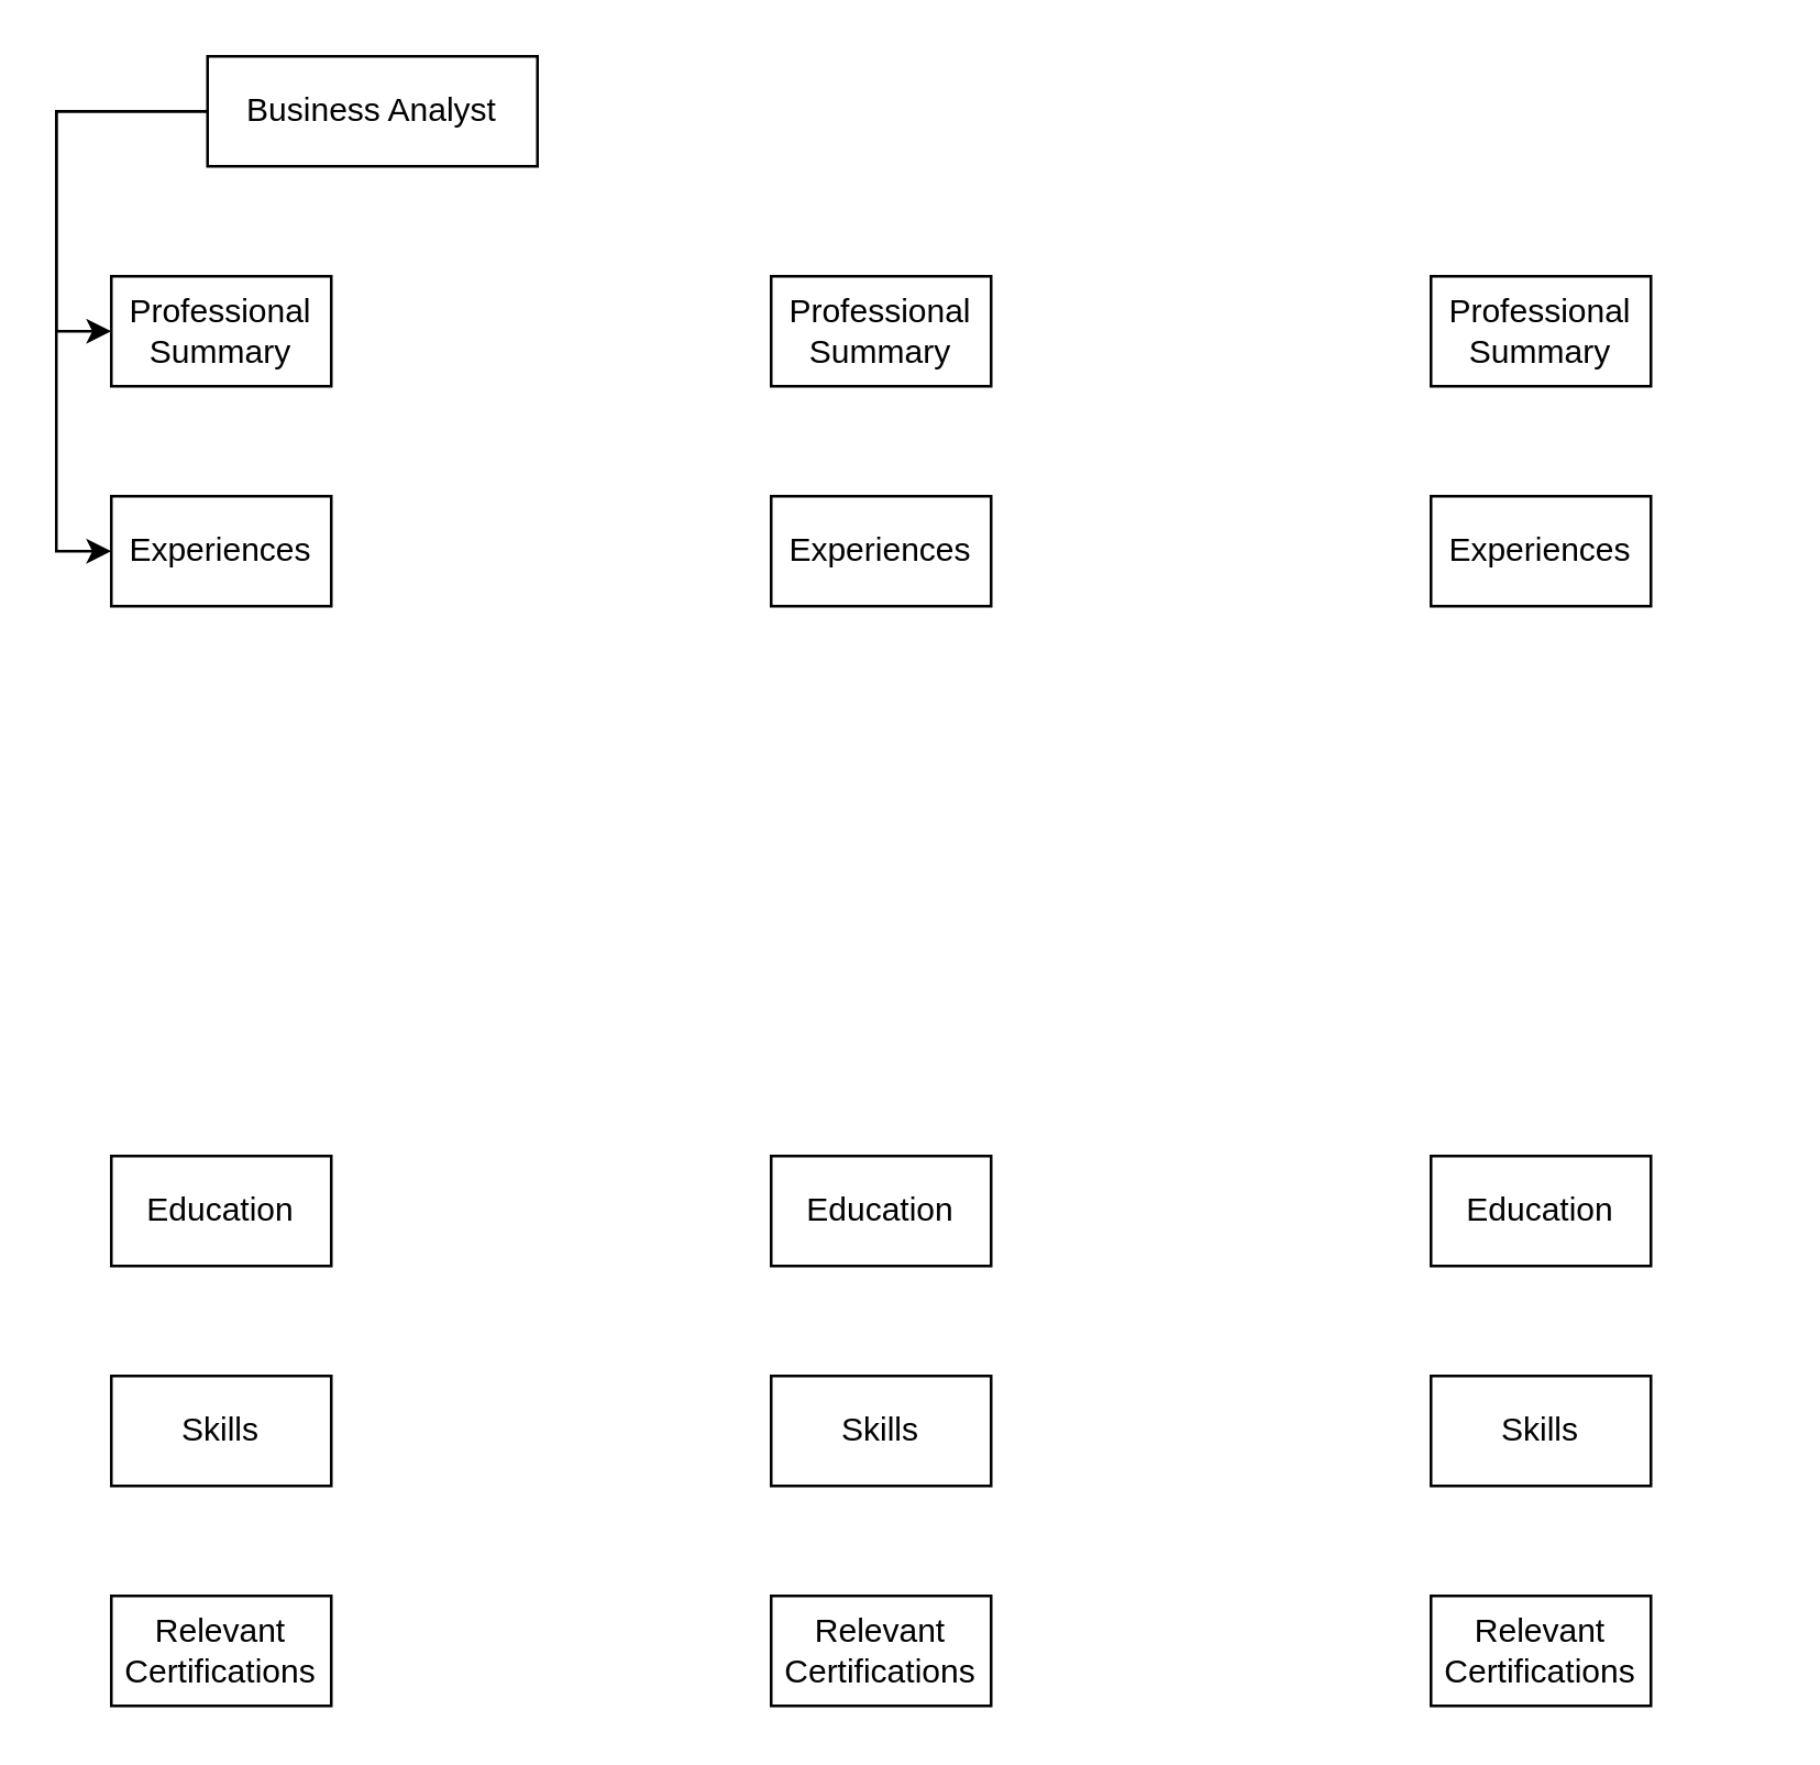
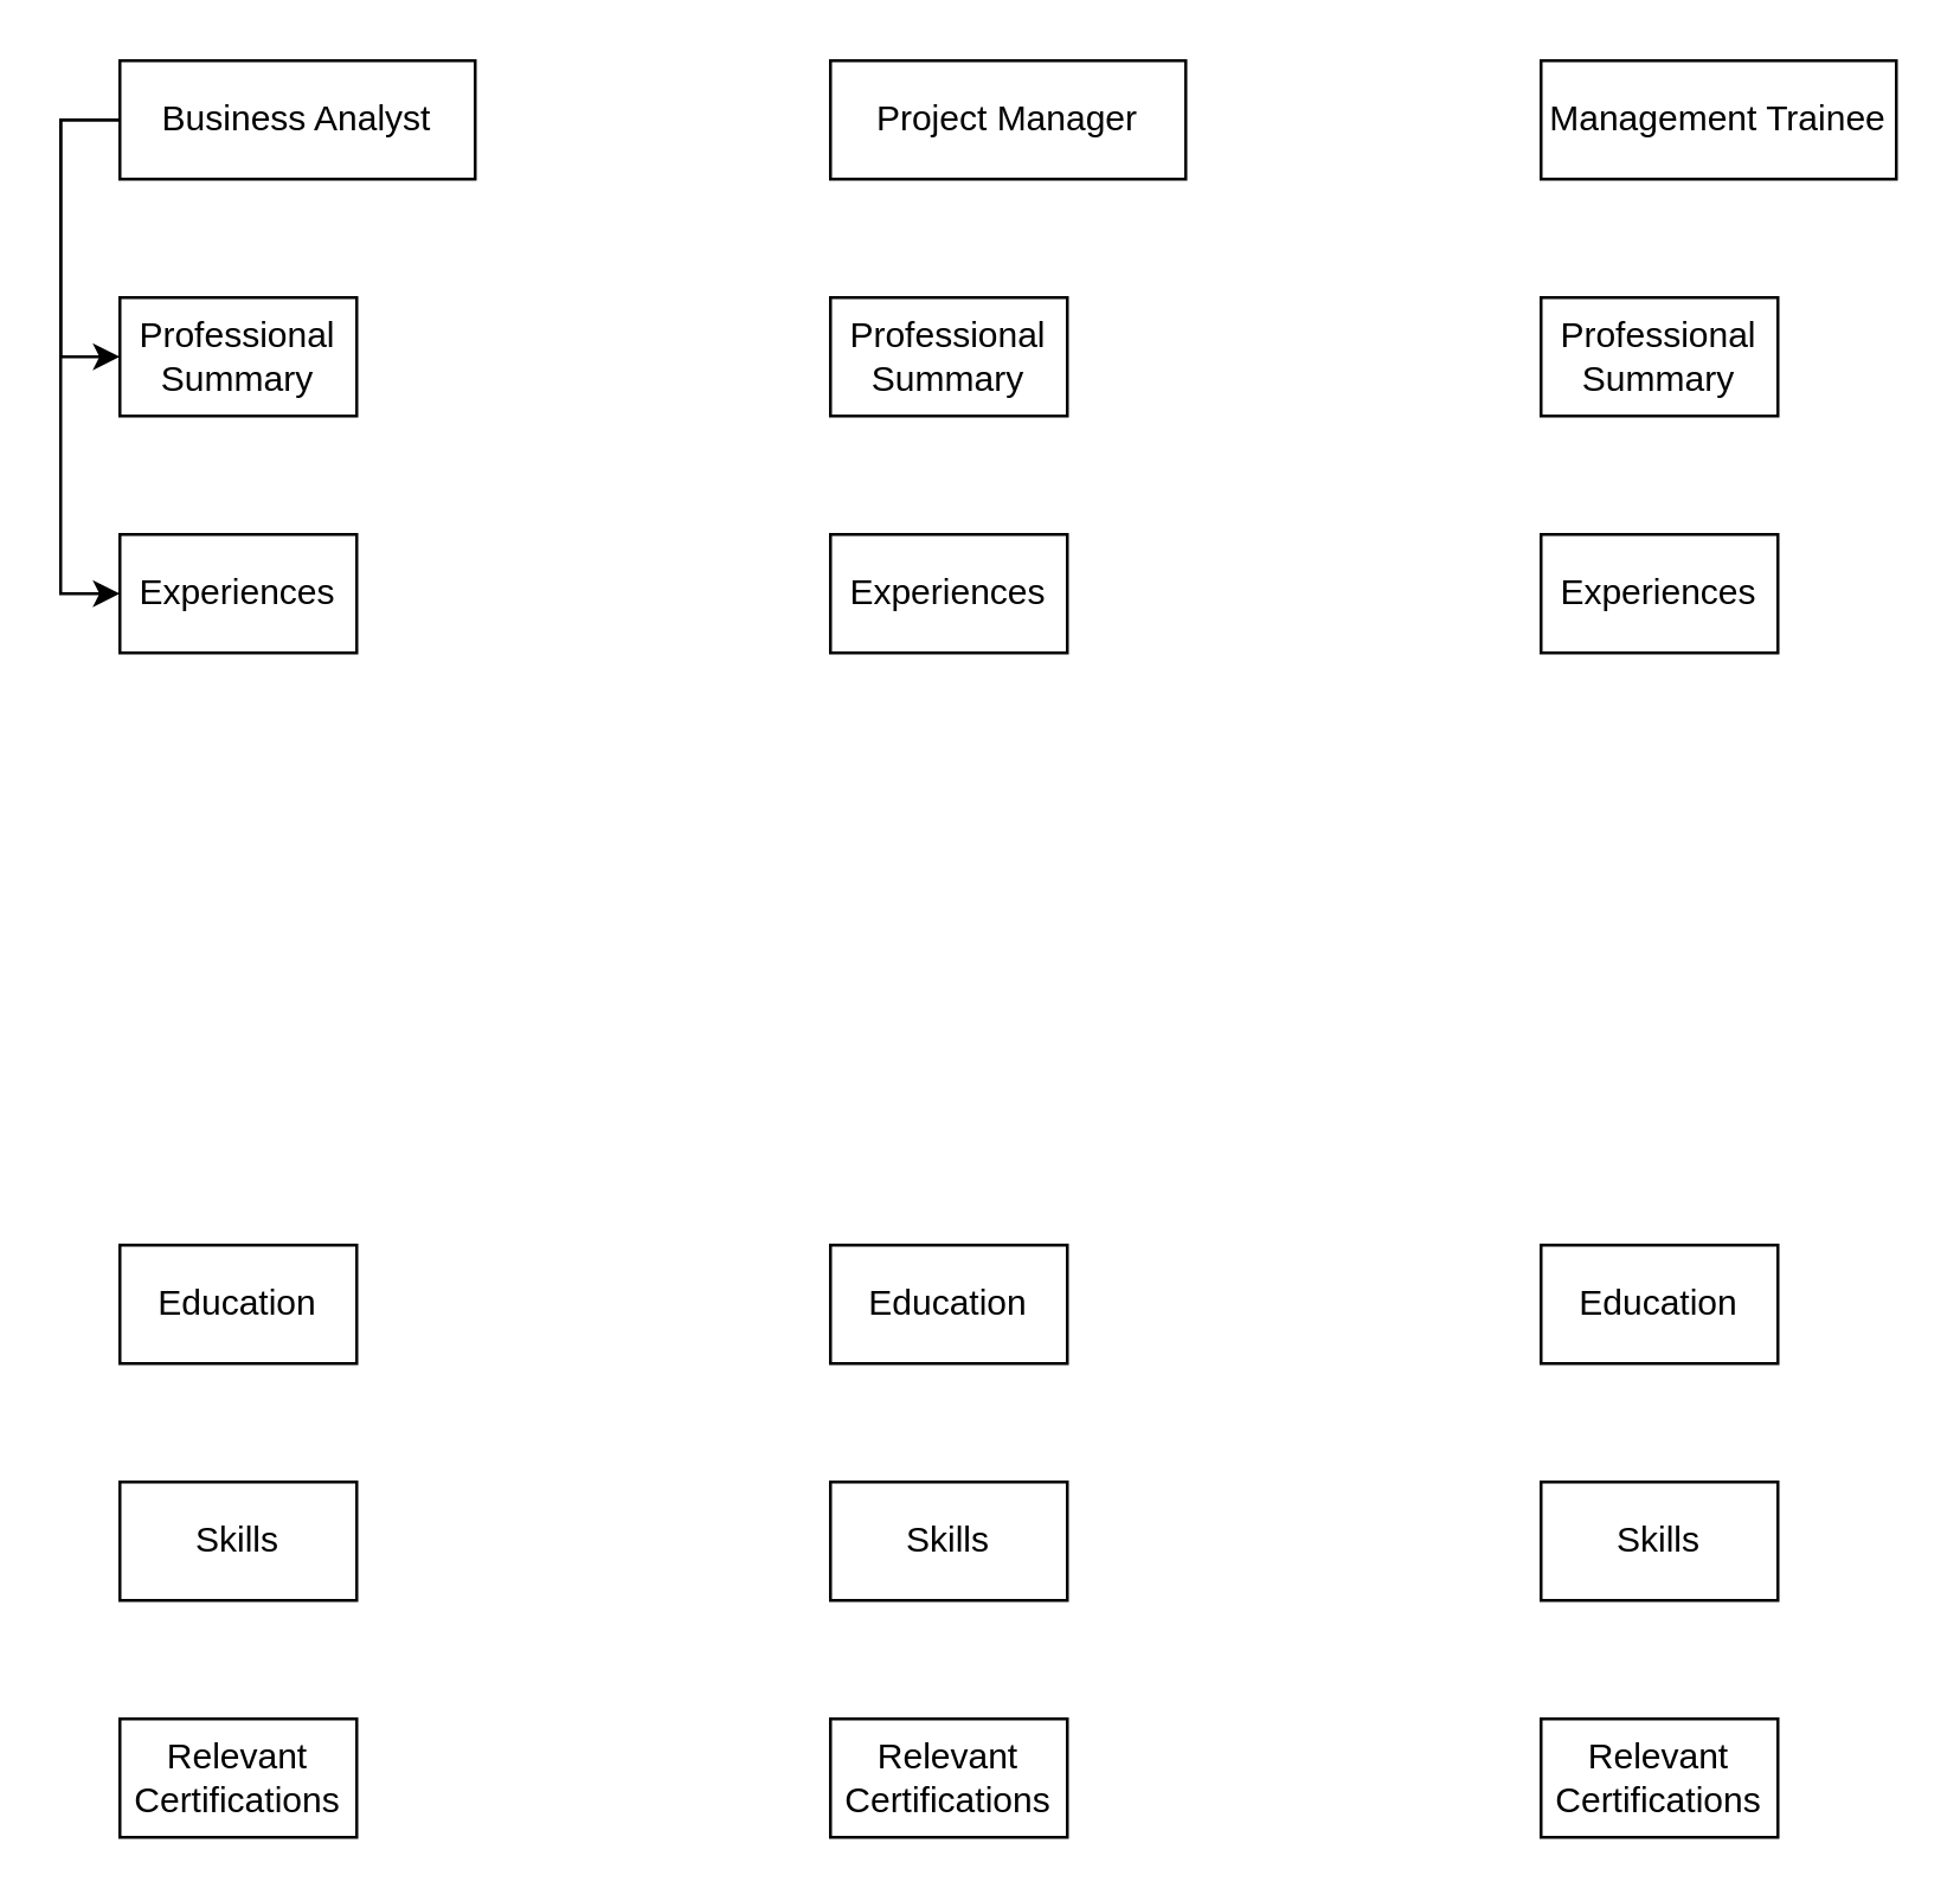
- <mxCell id="4" value="Business Analyst" style="rounded=0;whiteSpace=wrap;html=1;" parent="1" vertex="1"><mxGeometry x="75" y="20" width="120" height="40" as="geometry" /></mxCell>
+ <mxCell id="4" value="Business Analyst" style="rounded=0;whiteSpace=wrap;html=1;" parent="1" vertex="1"><mxGeometry x="40" y="20" width="120" height="40" as="geometry" /></mxCell>
+ <mxCell id="5" value="Project Manager" style="rounded=0;whiteSpace=wrap;html=1;" vertex="1" parent="1"><mxGeometry x="280" y="20" width="120" height="40" as="geometry" /></mxCell>
+ <mxCell id="6" value="Management Trainee" style="rounded=0;whiteSpace=wrap;html=1;" vertex="1" parent="1"><mxGeometry x="520" y="20" width="120" height="40" as="geometry" /></mxCell>
